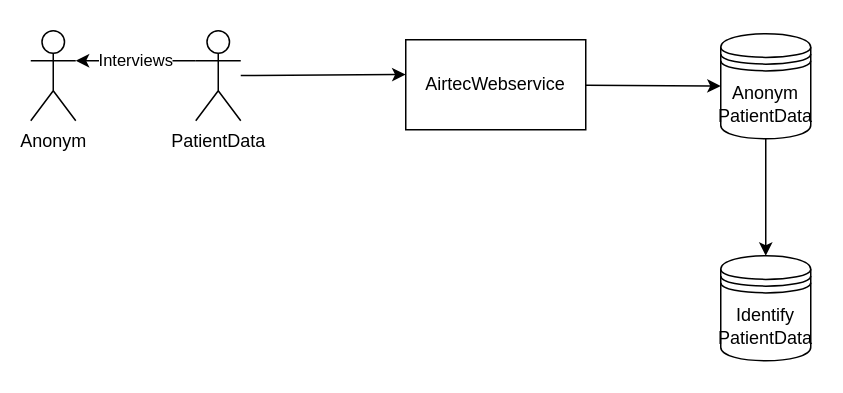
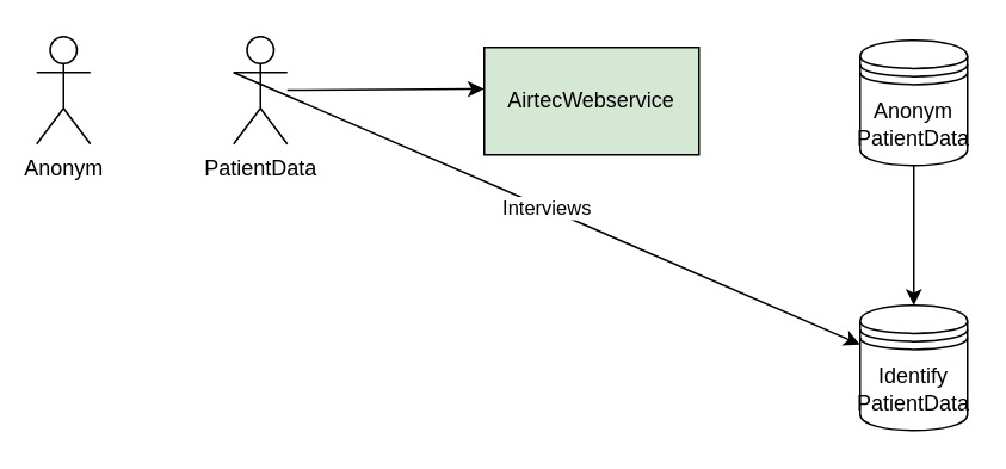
- <mxCell id="3" value="Interviews" style="edgeStyle=none;html=1;exitX=0;exitY=0.333;exitDx=0;exitDy=0;exitPerimeter=0;entryX=1;entryY=0.333;entryDx=0;entryDy=0;entryPerimeter=0;" parent="1" source="5" target="2" edge="1"><mxGeometry relative="1" as="geometry" /></mxCell>
+ <mxCell id="3" value="Interviews" style="edgeStyle=none;html=1;exitX=0;exitY=0.333;exitDx=0;exitDy=0;exitPerimeter=0;" parent="1" source="5" target="10" edge="1"><mxGeometry relative="1" as="geometry" /></mxCell>
- <mxCell id="7" value="AirtecWebservice" style="rounded=0;whiteSpace=wrap;html=1;" parent="1" vertex="1"><mxGeometry x="270" y="26" width="120" height="60" as="geometry" /></mxCell>
+ <mxCell id="7" value="AirtecWebservice" style="rounded=0;whiteSpace=wrap;html=1;fillColor=#d5e8d4;" parent="1" vertex="1"><mxGeometry x="270" y="26" width="120" height="60" as="geometry" /></mxCell>
- <mxCell id="6" style="edgeStyle=none;html=1;" parent="1" source="7" target="9" edge="1"><mxGeometry relative="1" as="geometry" /></mxCell>
